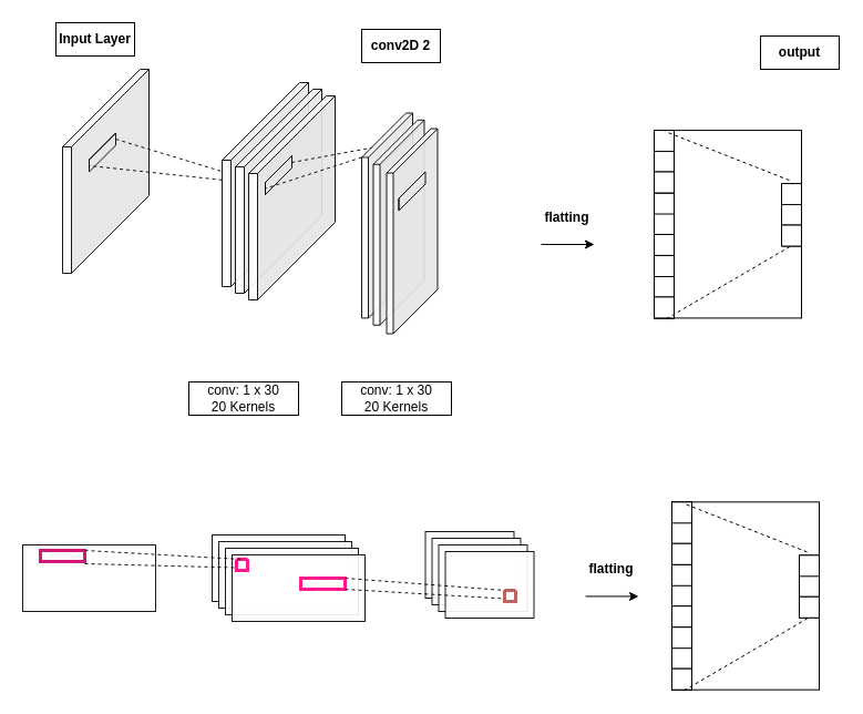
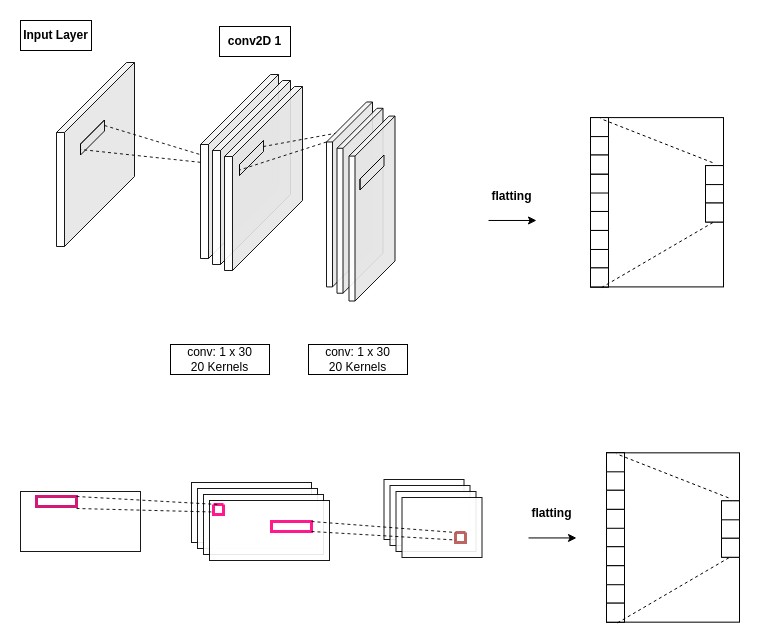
- <mxCell id="44" value="&lt;b&gt;Input Layer&lt;br&gt;&lt;/b&gt;" style="text;html=1;align=center;verticalAlign=middle;whiteSpace=wrap;rounded=0;strokeColor=#000000;" vertex="1" parent="1"><mxGeometry x="50" y="20" width="71" height="30" as="geometry" /></mxCell>
+ <mxCell id="44" value="&lt;b&gt;Input Layer&lt;br&gt;&lt;/b&gt;" style="text;html=1;align=center;verticalAlign=middle;whiteSpace=wrap;rounded=0;strokeColor=#000000;" vertex="1" parent="1"><mxGeometry x="20" y="20" width="71" height="30" as="geometry" /></mxCell>
+ <mxCell id="2" value="&lt;b&gt;conv2D 1&lt;br&gt;&lt;/b&gt;" style="text;html=1;align=center;verticalAlign=middle;whiteSpace=wrap;rounded=0;strokeColor=#000000;" parent="1" vertex="1"><mxGeometry x="219" y="26" width="71" height="30" as="geometry" /></mxCell>
- <mxCell id="14" value="&lt;b&gt;conv2D 2&lt;br&gt;&lt;/b&gt;" style="text;html=1;align=center;verticalAlign=middle;whiteSpace=wrap;rounded=0;strokeColor=#000000;" vertex="1" parent="1"><mxGeometry x="326" y="26" width="71" height="30" as="geometry" /></mxCell>
- <mxCell id="39" value="&lt;b&gt;output&lt;br&gt;&lt;/b&gt;" style="text;html=1;align=center;verticalAlign=middle;whiteSpace=wrap;rounded=0;strokeColor=#000000;" vertex="1" parent="1"><mxGeometry x="686" y="32" width="71" height="30" as="geometry" /></mxCell>
